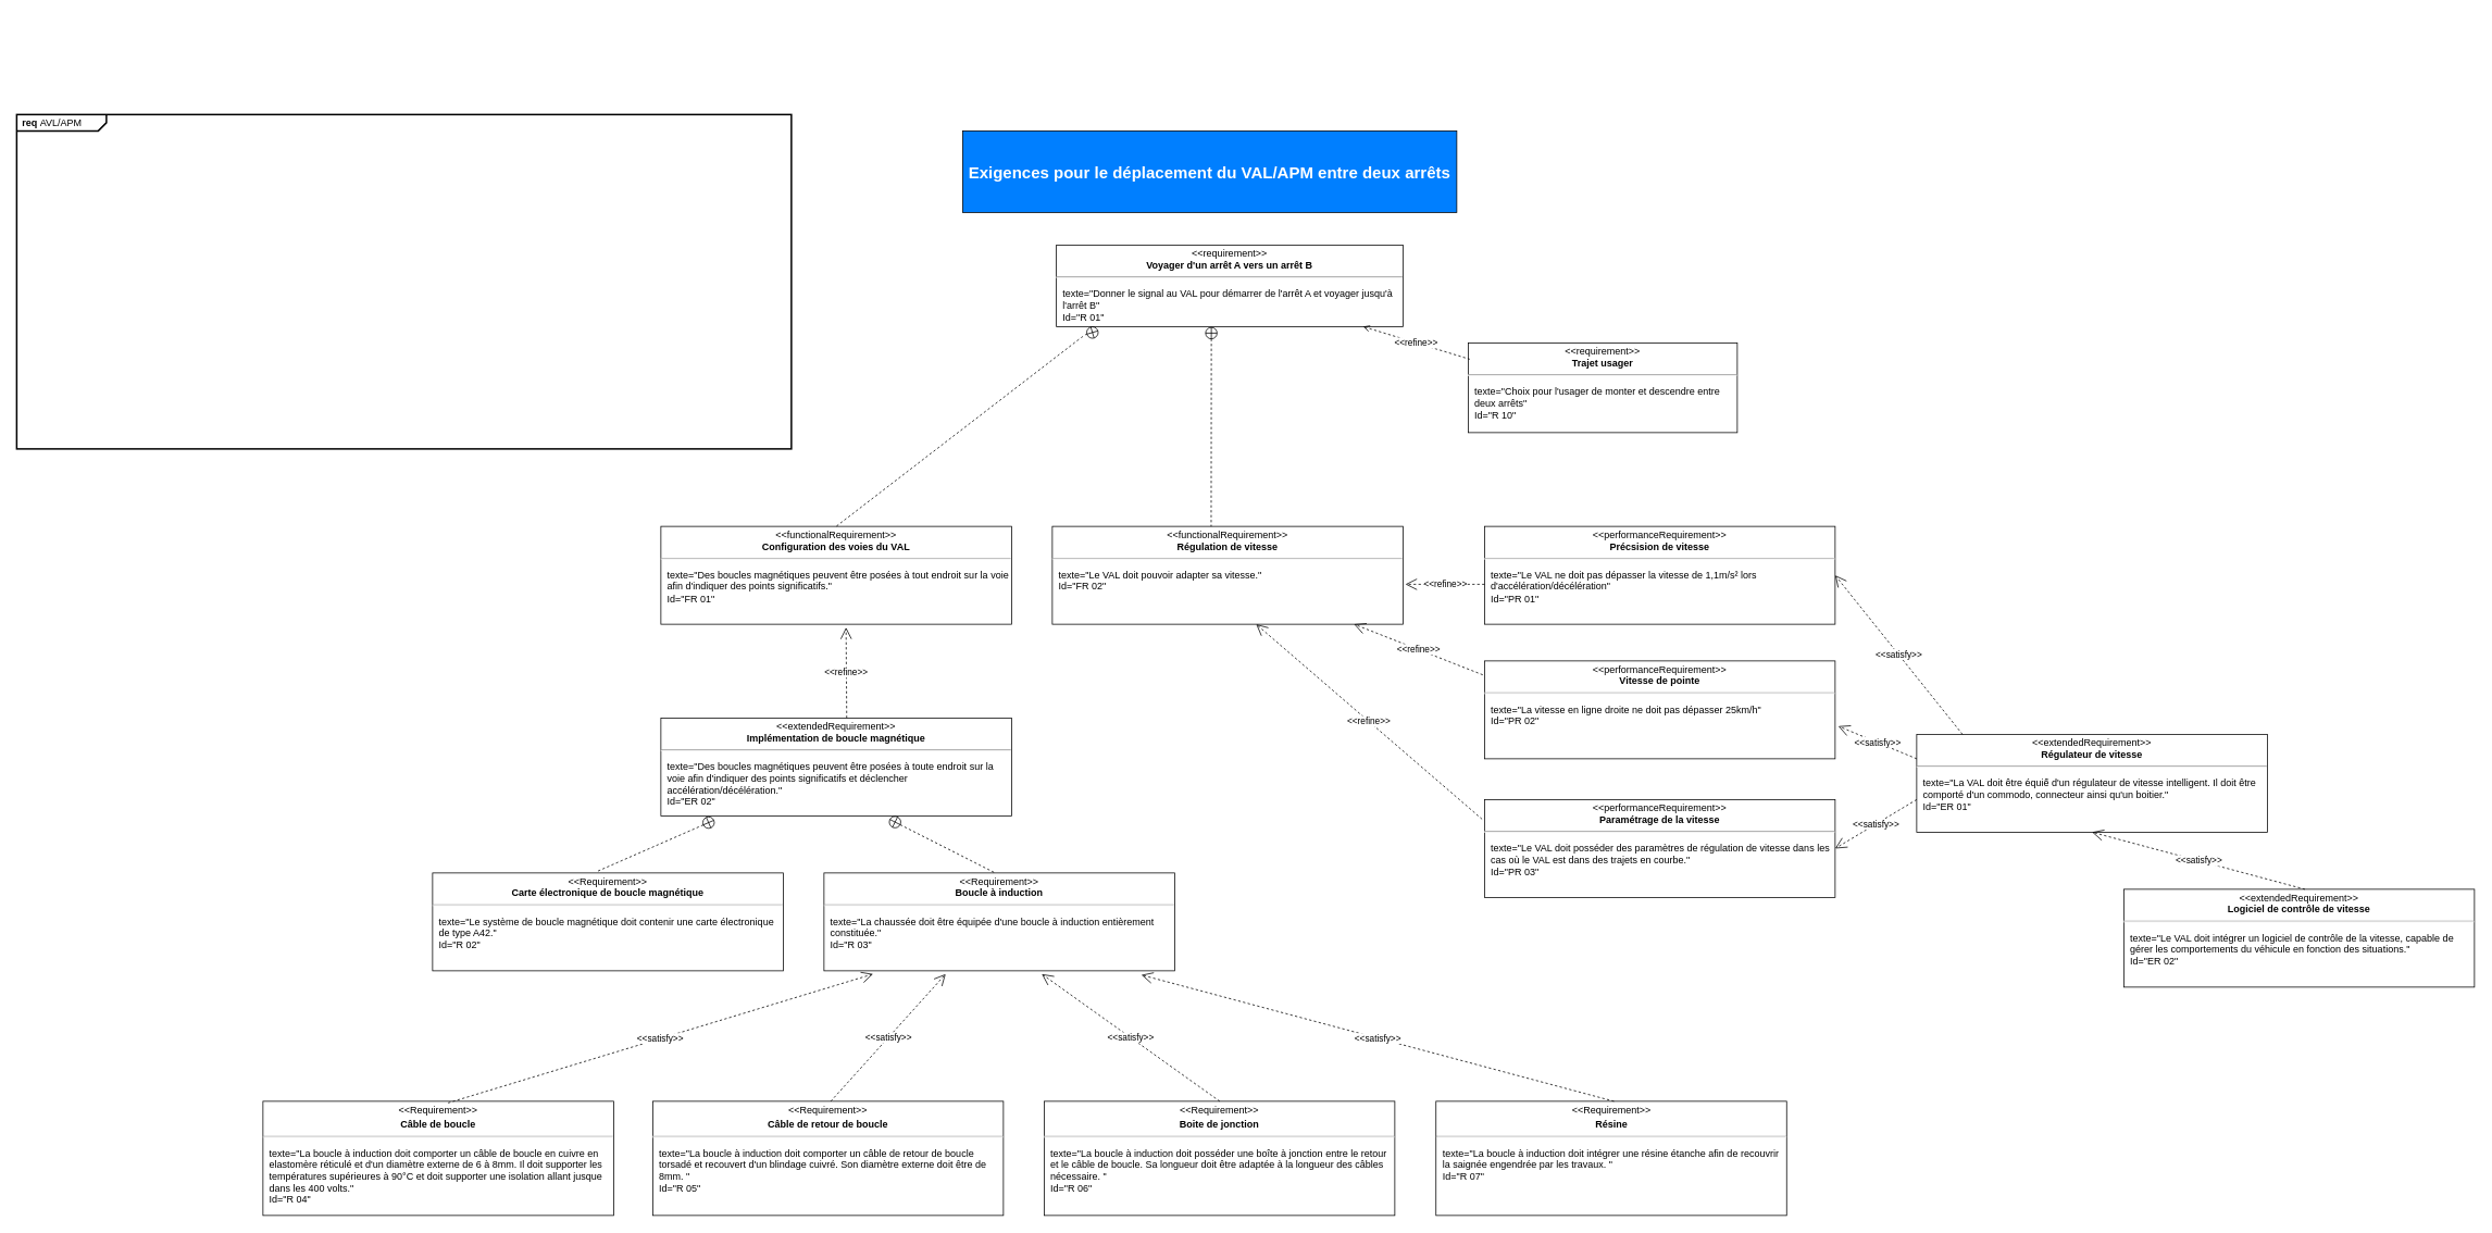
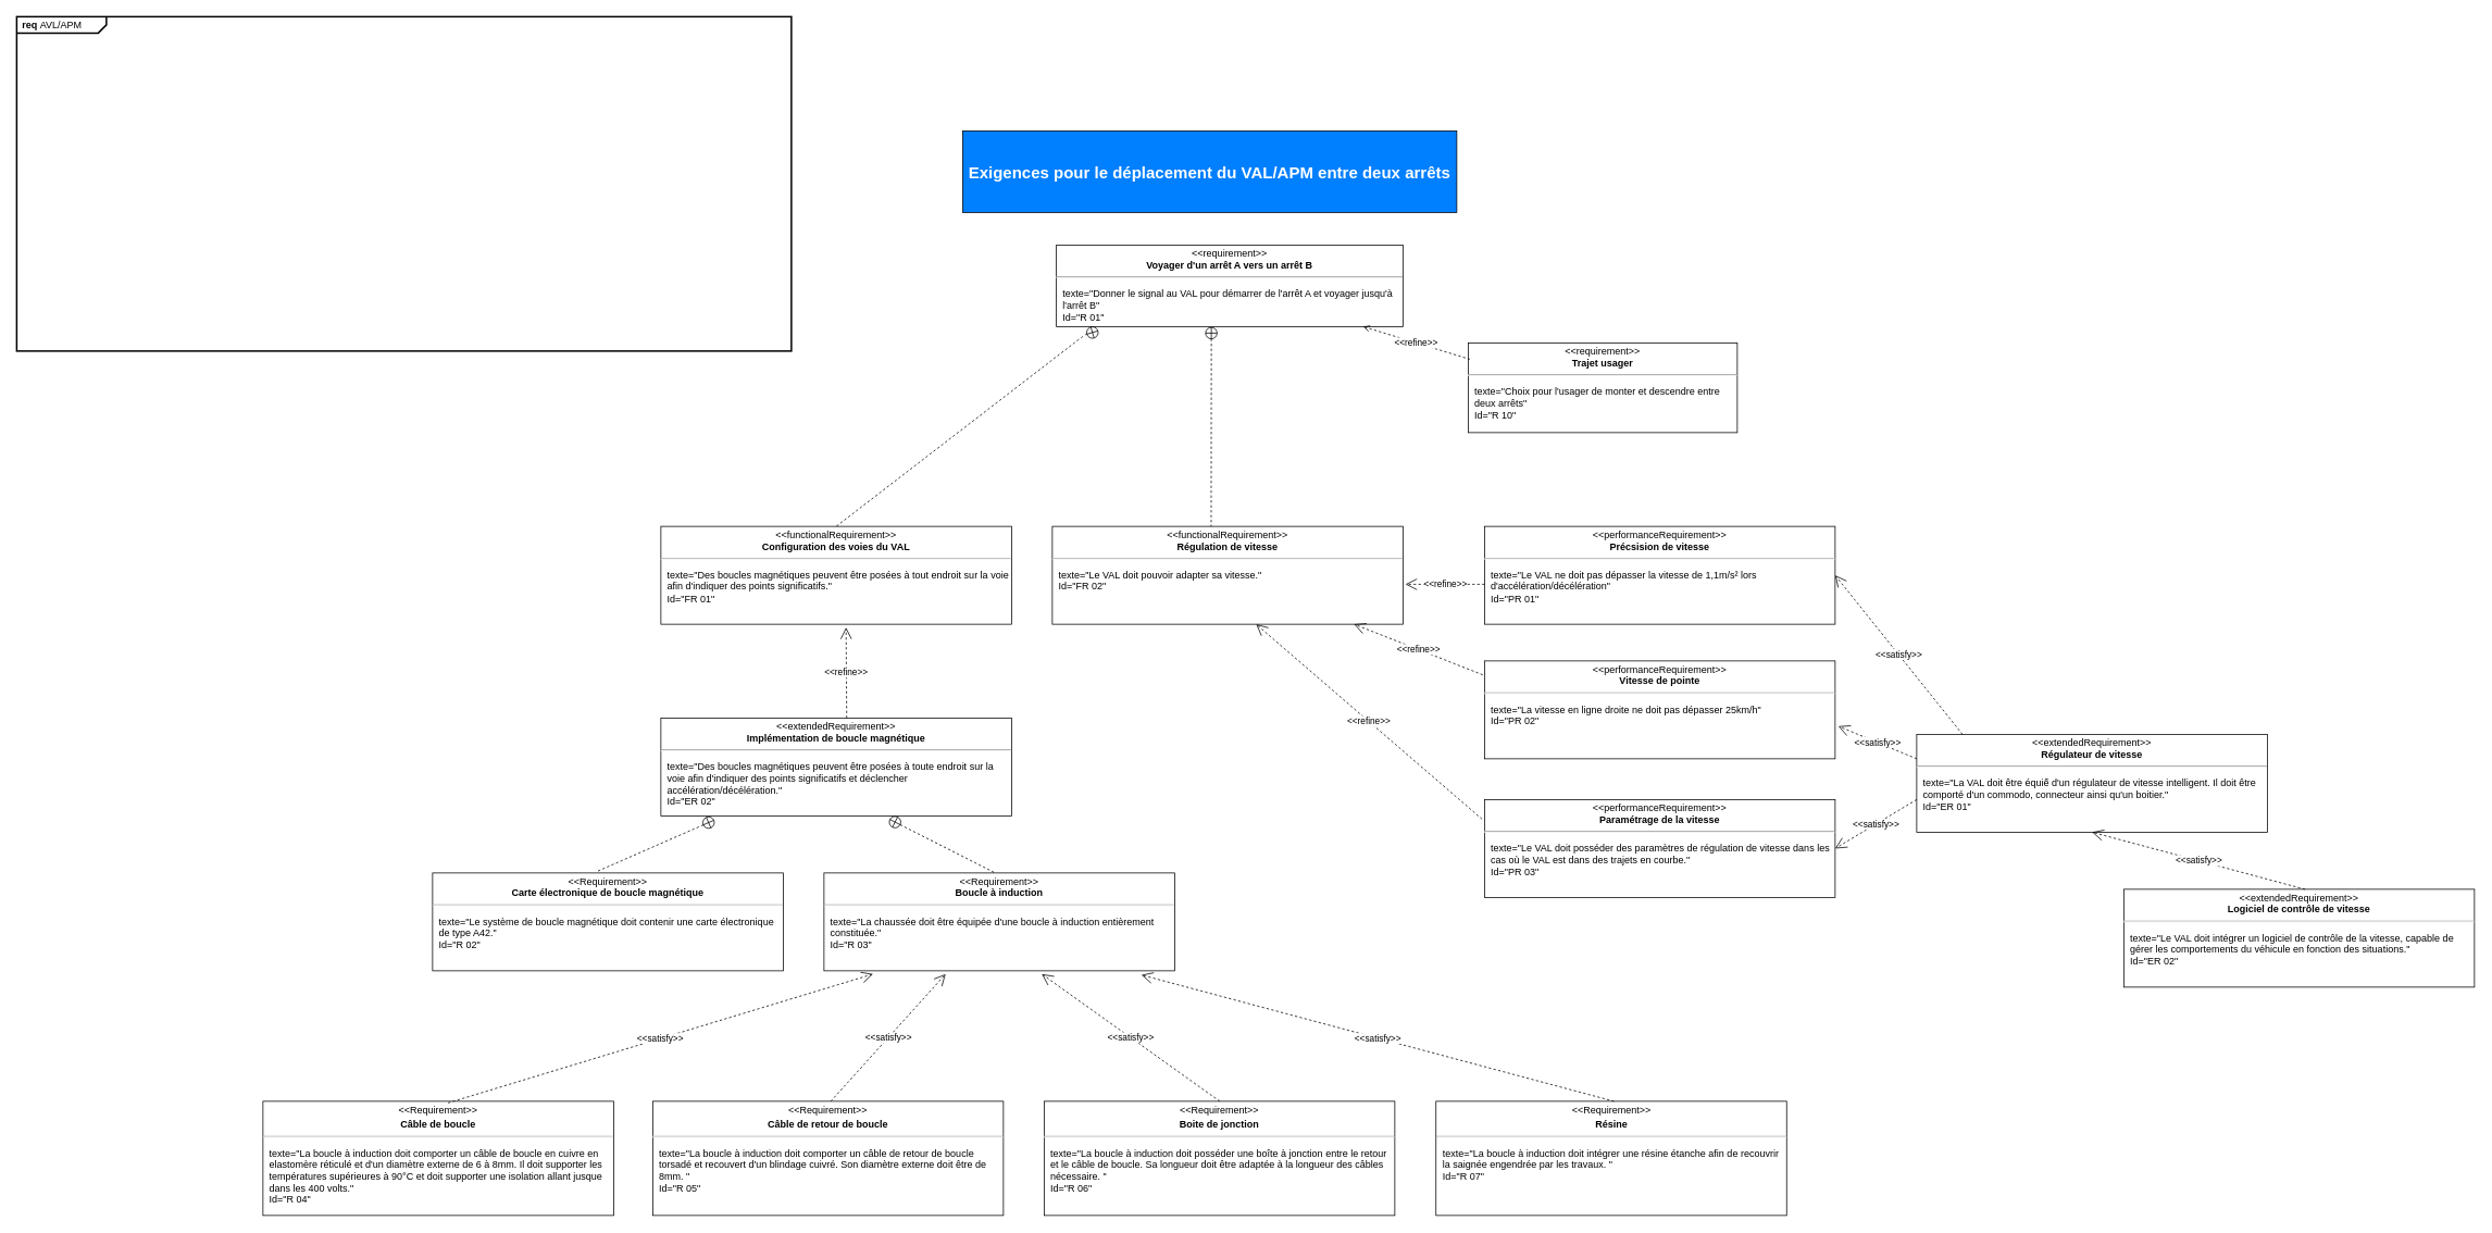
- <mxCell id="2" value="&lt;p style=&quot;margin: 0px ; margin-top: 4px ; margin-left: 7px ; text-align: left&quot;&gt;&lt;b&gt;req&lt;/b&gt;&amp;nbsp;AVL/APM&lt;/p&gt;" style="html=1;shape=mxgraph.sysml.package;overflow=fill;labelX=110;strokeWidth=2;align=center;" vertex="1" parent="1"><mxGeometry x="20" y="140" width="950" height="410" as="geometry" /></mxCell>
+ <mxCell id="2" value="&lt;p style=&quot;margin: 0px ; margin-top: 4px ; margin-left: 7px ; text-align: left&quot;&gt;&lt;b&gt;req&lt;/b&gt;&amp;nbsp;AVL/APM&lt;/p&gt;" style="html=1;shape=mxgraph.sysml.package;overflow=fill;labelX=110;strokeWidth=2;align=center;" vertex="1" parent="1"><mxGeometry x="20" y="20" width="950" height="410" as="geometry" /></mxCell>
